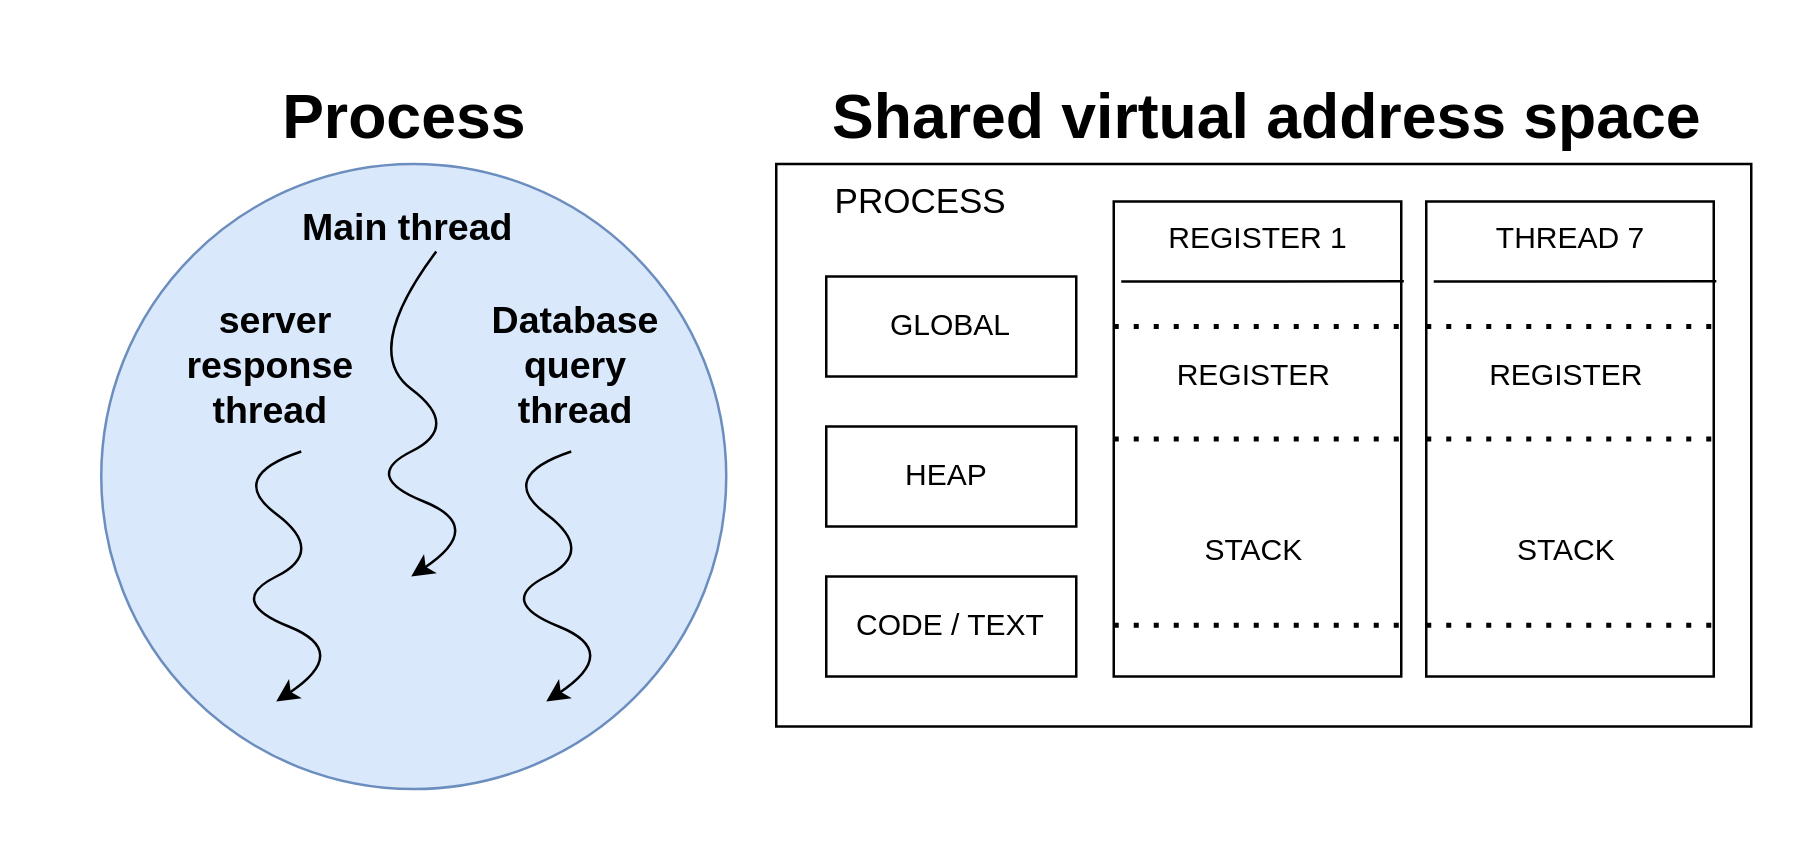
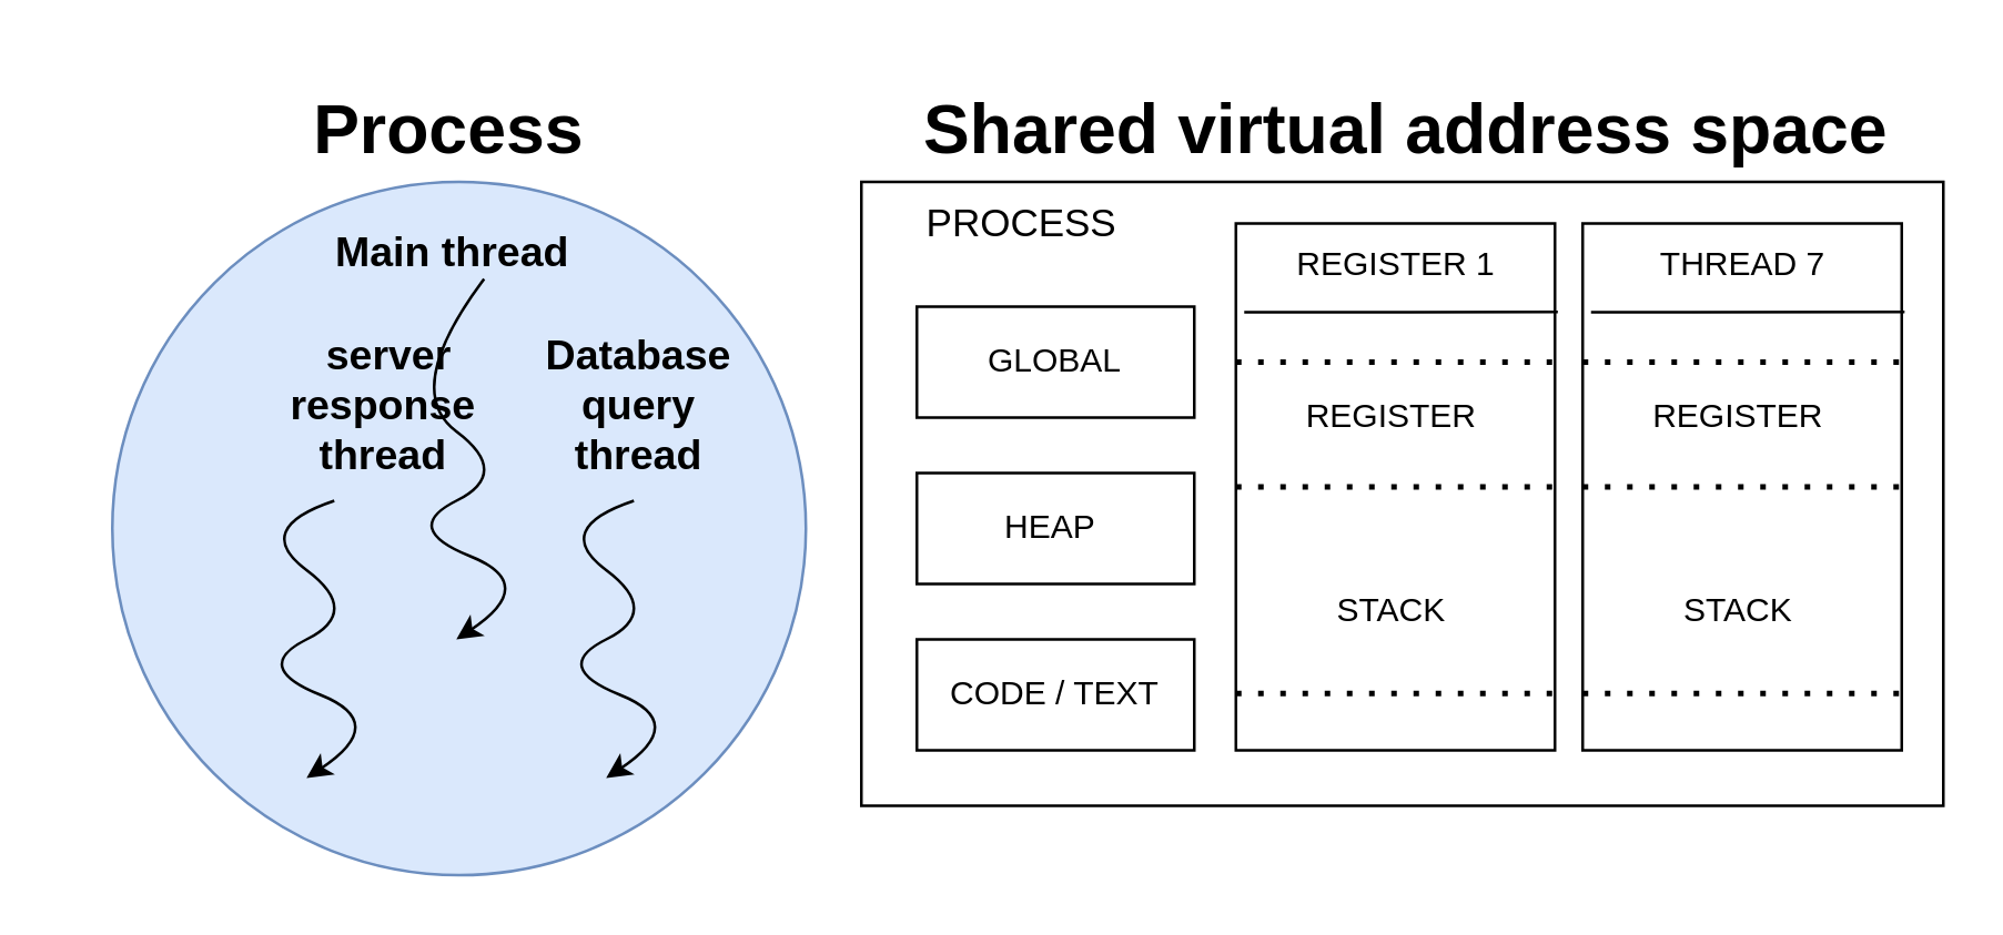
- <mxCell id="8" value="&lt;b&gt;&lt;font style=&quot;font-size: 15px&quot;&gt;server response&amp;nbsp; thread&amp;nbsp;&lt;/font&gt;&lt;/b&gt;" style="text;html=1;strokeColor=none;fillColor=none;align=center;verticalAlign=middle;whiteSpace=wrap;rounded=0;" vertex="1" parent="1"><mxGeometry x="70" y="130" width="80" height="30" as="geometry" /></mxCell>
+ <mxCell id="8" value="&lt;b&gt;&lt;font style=&quot;font-size: 15px&quot;&gt;server response&amp;nbsp; thread&amp;nbsp;&lt;/font&gt;&lt;/b&gt;" style="text;html=1;strokeColor=none;fillColor=none;align=center;verticalAlign=middle;whiteSpace=wrap;rounded=0;" vertex="1" parent="1"><mxGeometry x="100" y="130" width="80" height="30" as="geometry" /></mxCell>
